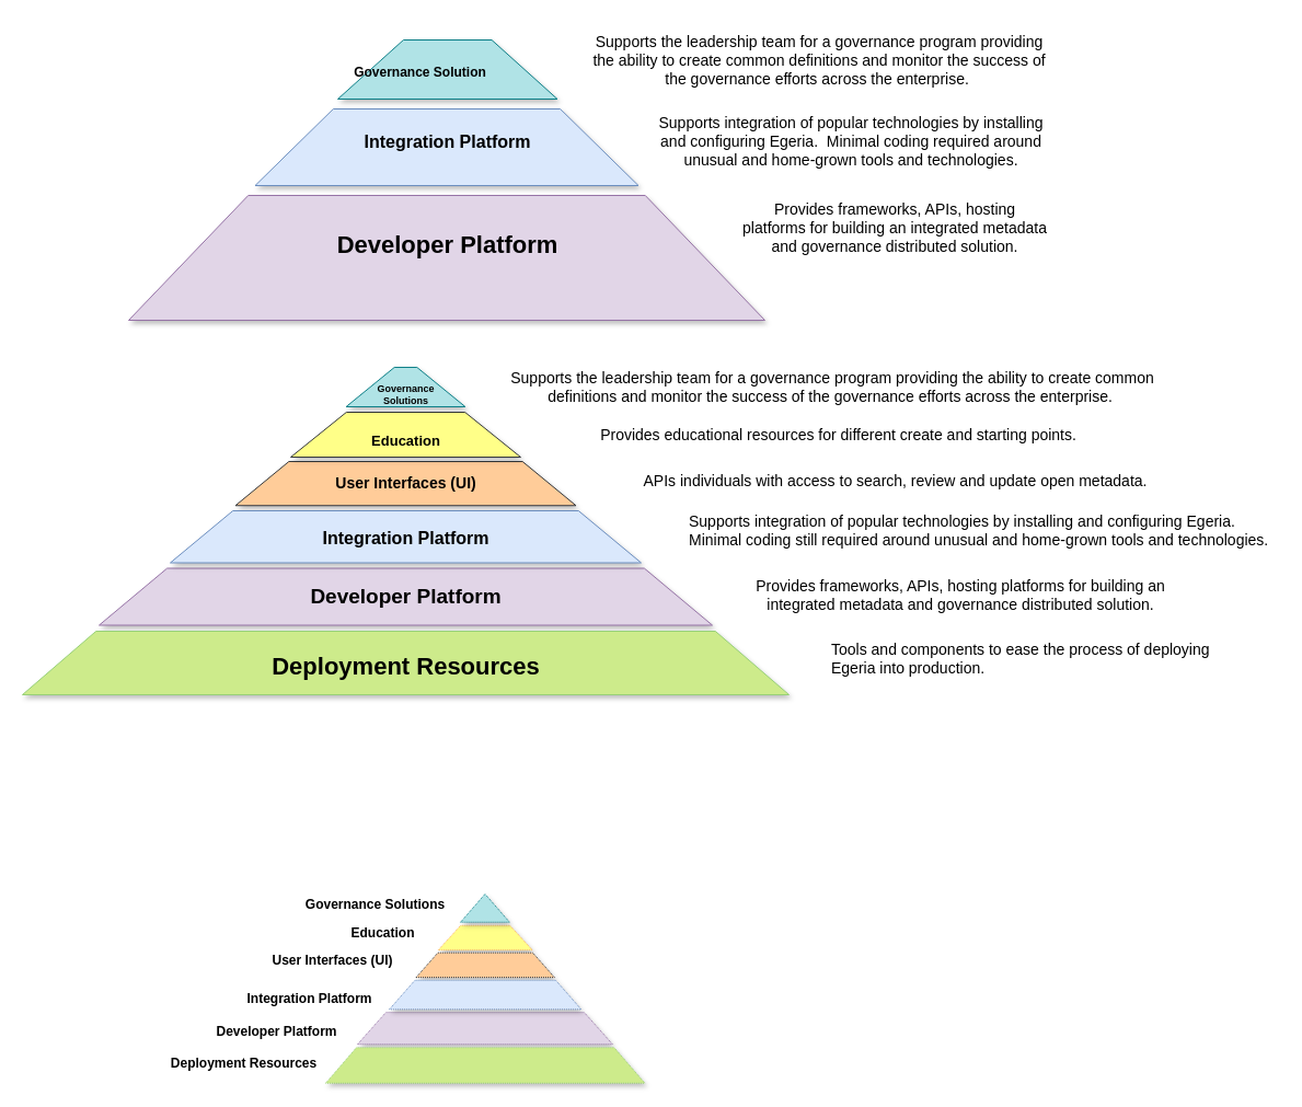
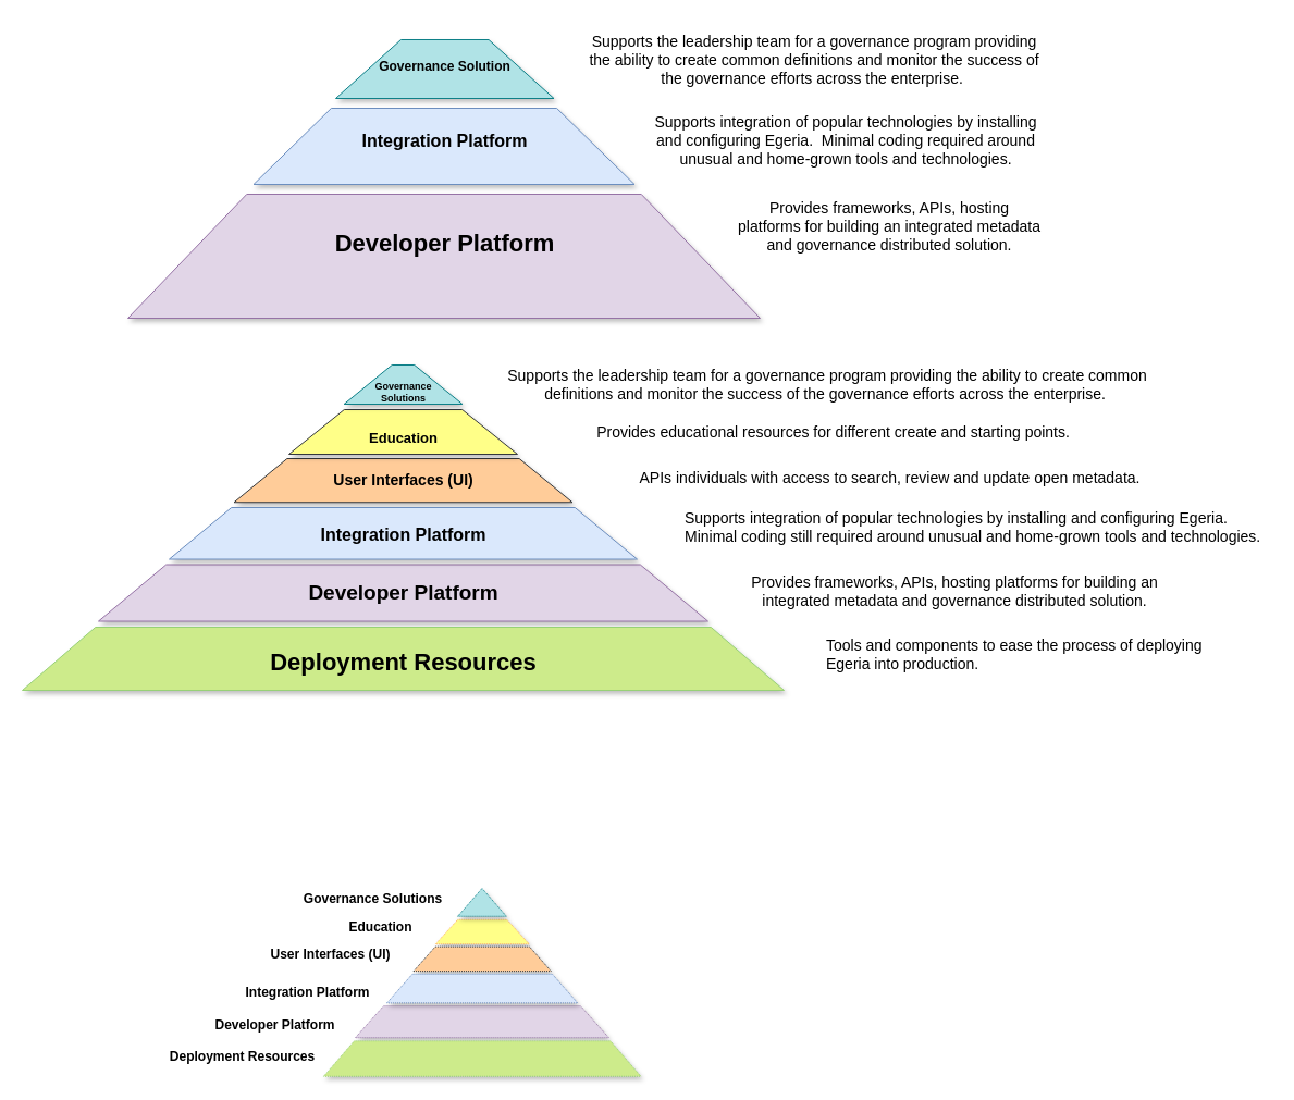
- <mxCell id="5" value="Governance Solution" style="text;html=1;align=center;verticalAlign=middle;resizable=0;points=[];;autosize=1;fontSize=12;fontStyle=1" parent="1" vertex="1"><mxGeometry x="312.5" y="56" width="140" height="20" as="geometry" /></mxCell>
+ <mxCell id="5" value="Governance Solution" style="text;html=1;align=center;verticalAlign=middle;resizable=0;points=[];;autosize=1;fontSize=12;fontStyle=1" parent="1" vertex="1"><mxGeometry x="337.5" y="51" width="140" height="20" as="geometry" /></mxCell>
